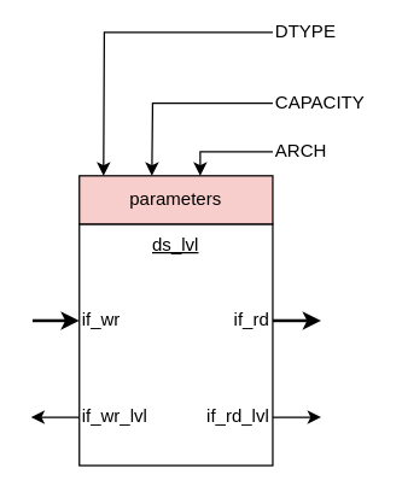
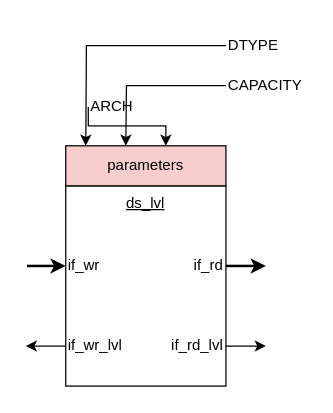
- <mxCell id="13" value="DTYPE" style="text;html=1;strokeColor=none;fillColor=none;align=left;verticalAlign=middle;whiteSpace=wrap;rounded=0;" parent="1" vertex="1"><mxGeometry x="180" y="5" width="64" height="32" as="geometry" /></mxCell>
+ <mxCell id="13" value="DTYPE" style="text;html=1;strokeColor=none;fillColor=none;align=left;verticalAlign=middle;whiteSpace=wrap;rounded=0;" parent="1" vertex="1"><mxGeometry x="180" y="20" width="64" height="32" as="geometry" /></mxCell>
- <mxCell id="17" value="ARCH" style="text;html=1;strokeColor=none;fillColor=none;align=left;verticalAlign=middle;whiteSpace=wrap;rounded=0;" parent="1" vertex="1"><mxGeometry x="180" y="84" width="64" height="32" as="geometry" /></mxCell>
+ <mxCell id="17" value="ARCH" style="text;html=1;strokeColor=none;fillColor=none;align=left;verticalAlign=middle;whiteSpace=wrap;rounded=0;" parent="1" vertex="1"><mxGeometry x="70" y="69" width="64" height="32" as="geometry" /></mxCell>
